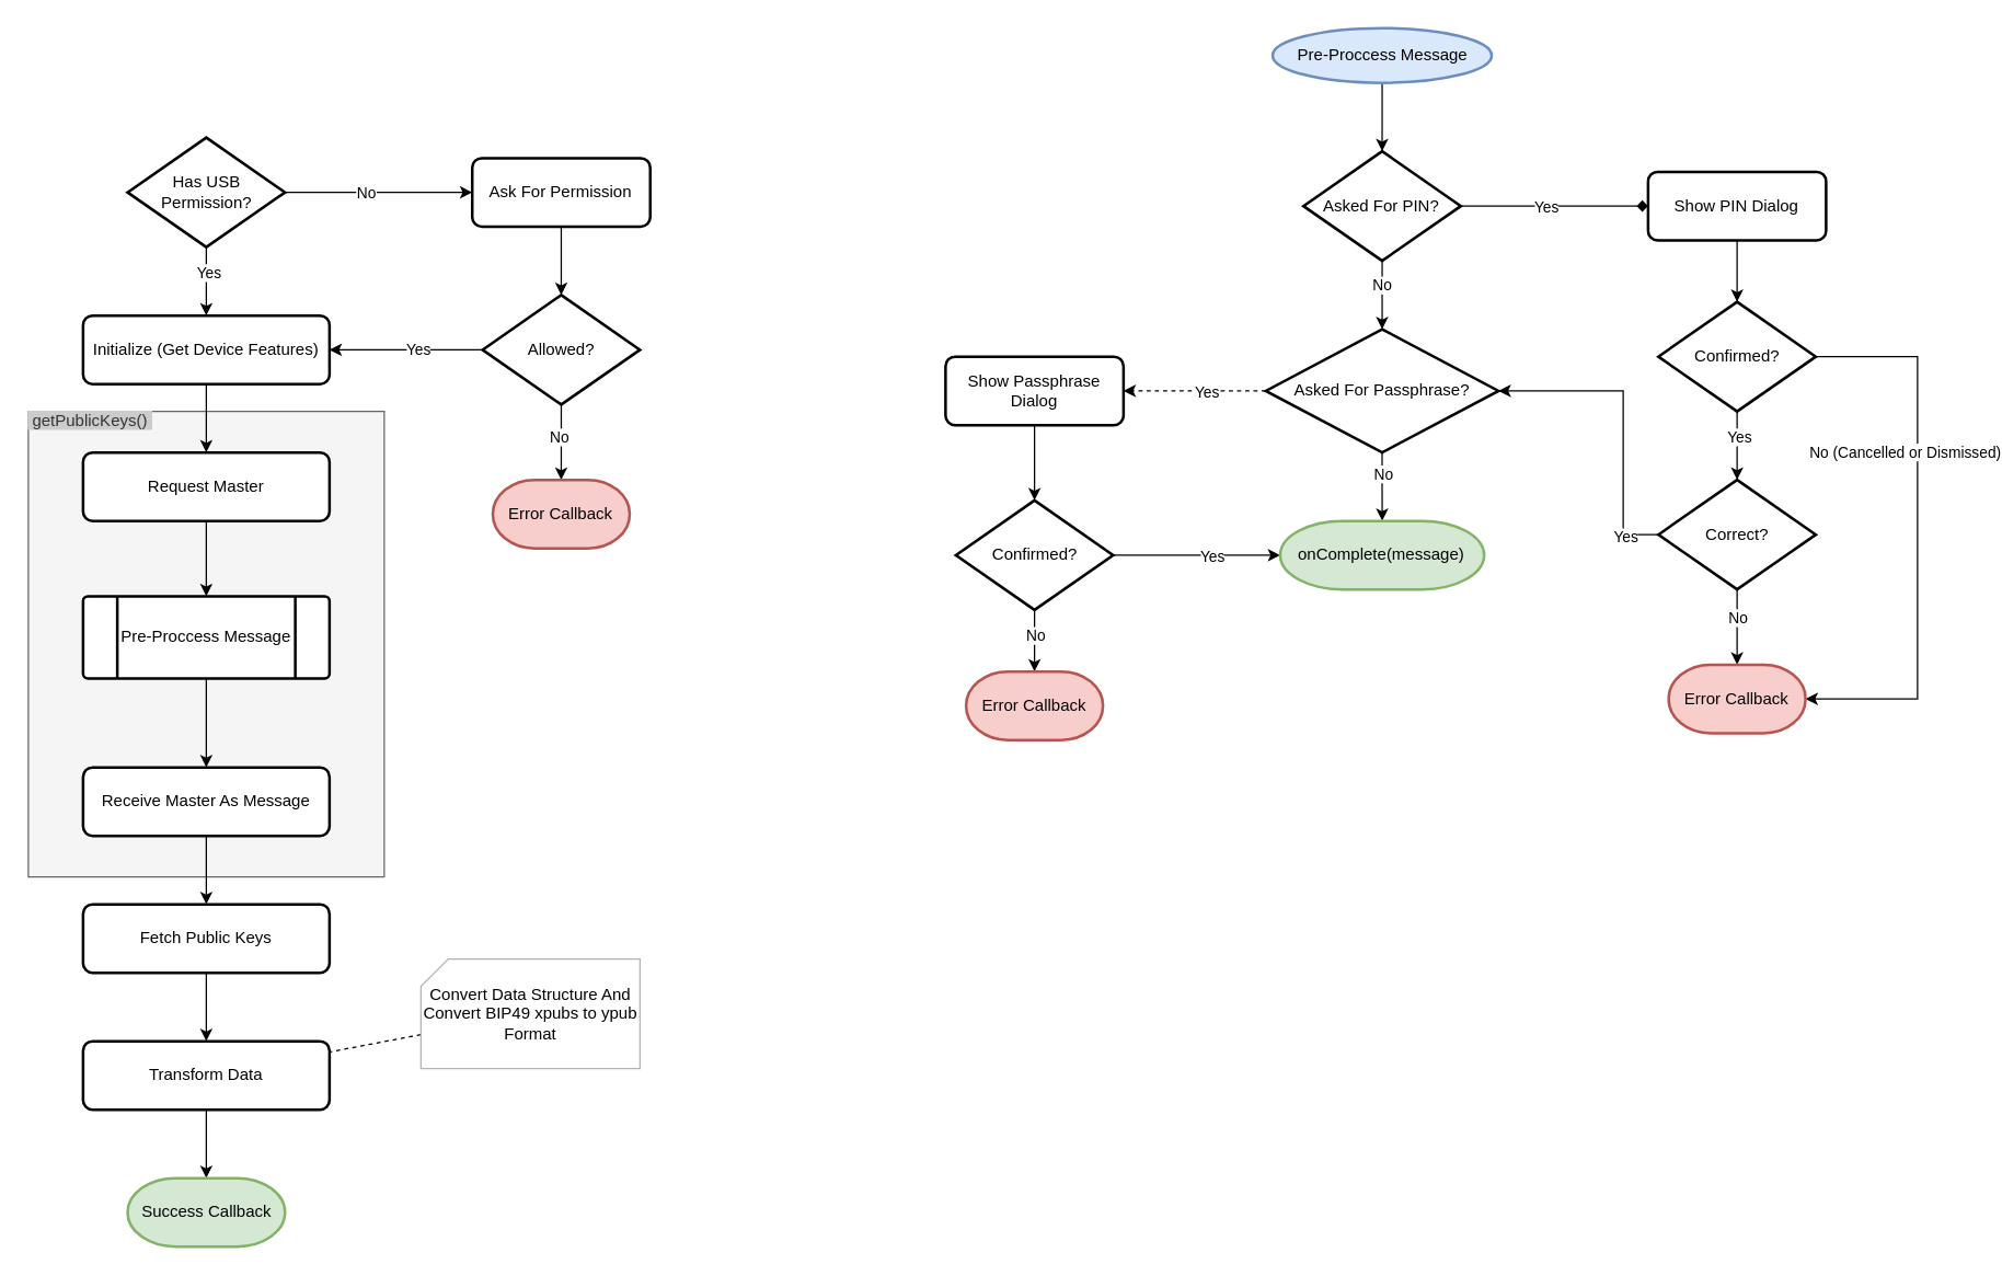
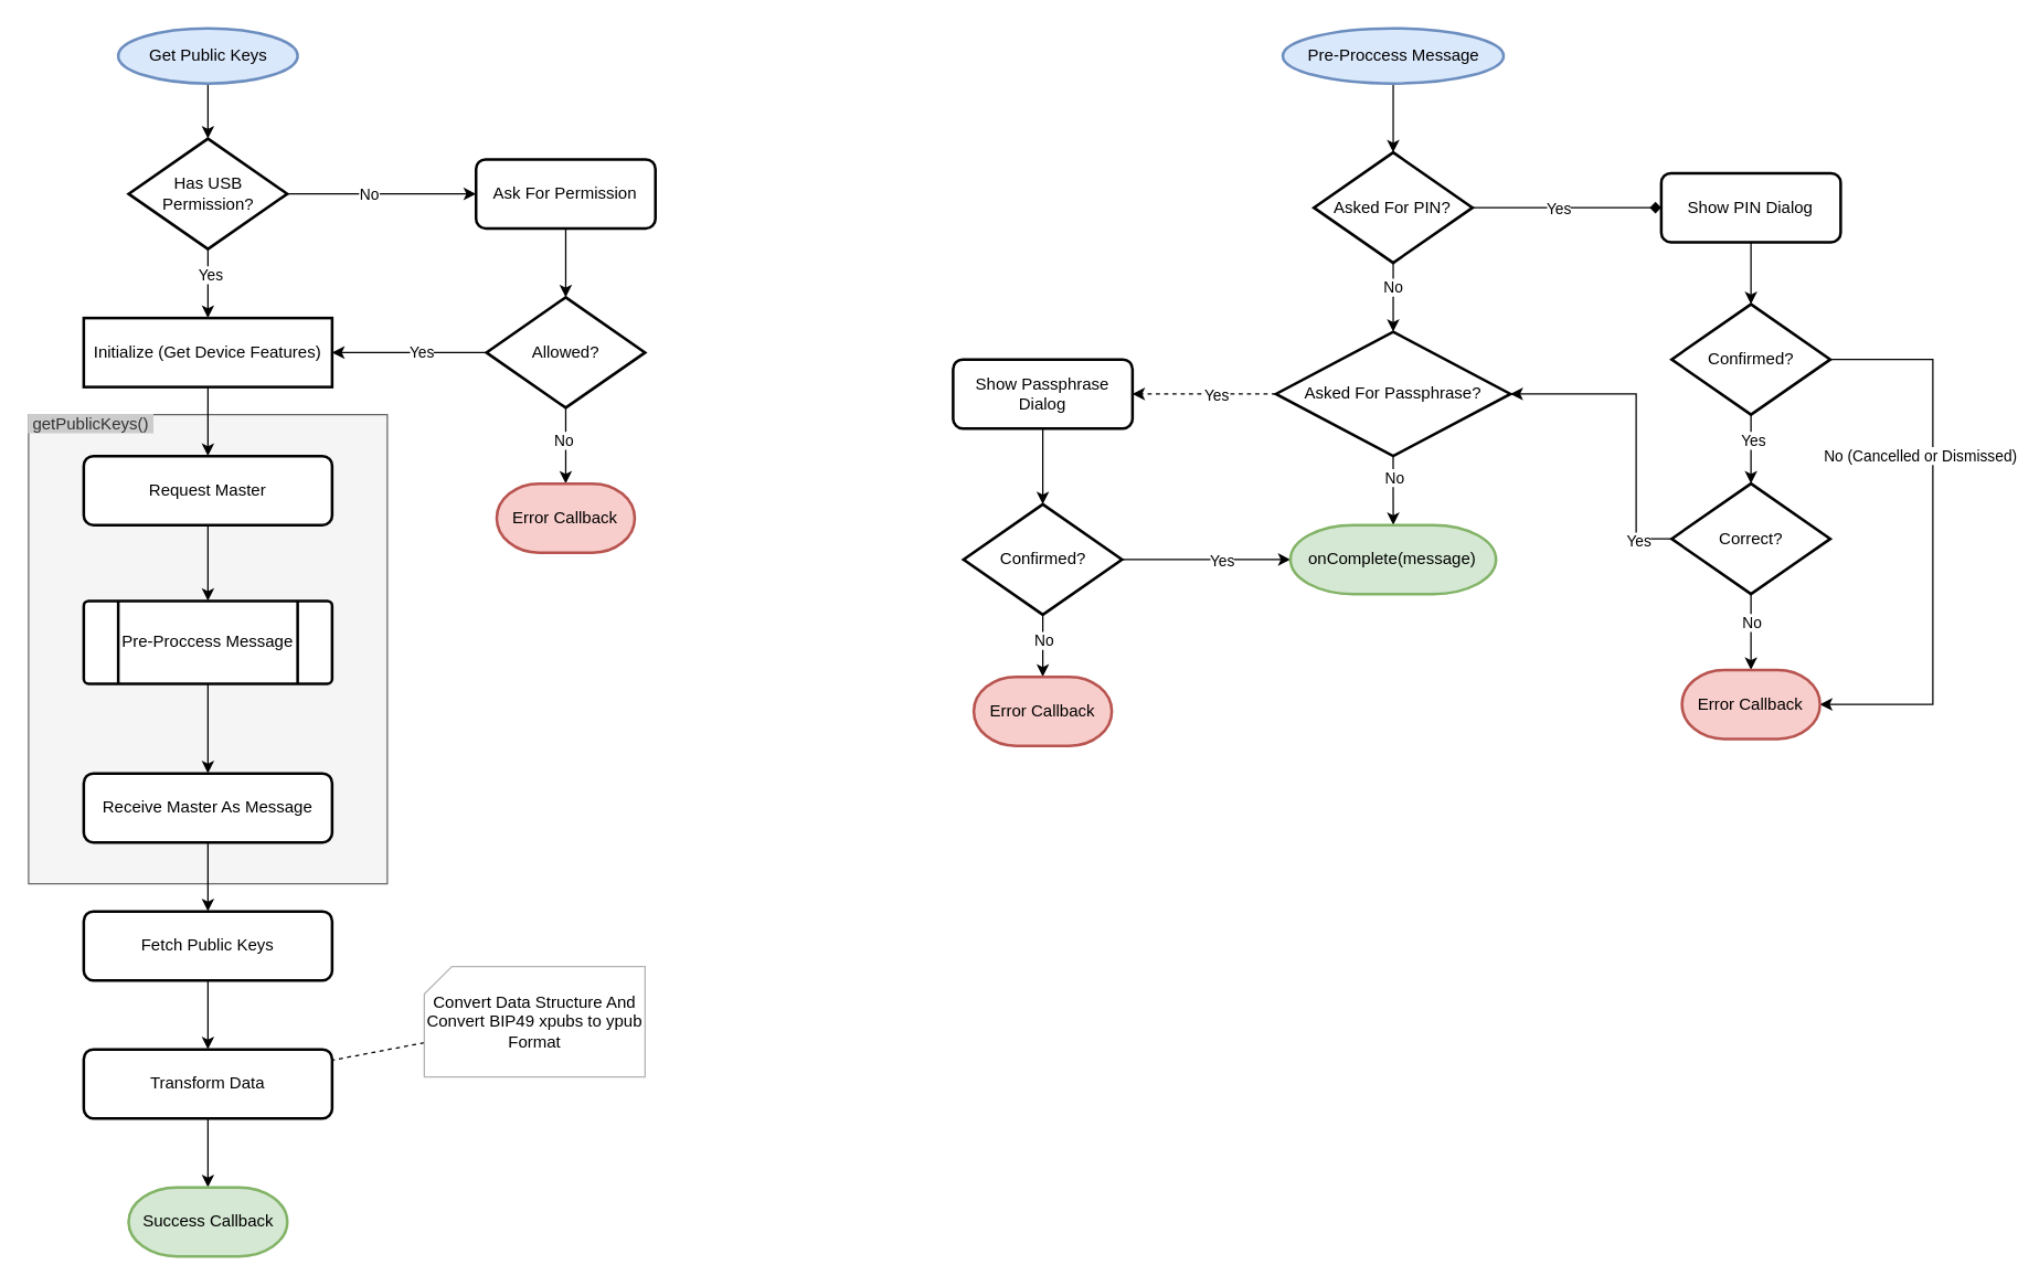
+ <mxCell id="4" value="Get Public Keys" style="strokeWidth=2;shape=mxgraph.flowchart.start_2;html=1;verticalAlign=middle;horizontal=1;labelPosition=center;verticalLabelPosition=middle;align=center;fillColor=#dae8fc;strokeColor=#6c8ebf;" parent="1" vertex="1"><mxGeometry x="85" y="20" width="130" height="40" as="geometry" /></mxCell>
+ <mxCell id="3" style="edgeStyle=orthogonalEdgeStyle;rounded=0;orthogonalLoop=1;jettySize=auto;html=1;" parent="1" source="4" target="9" edge="1"><mxGeometry relative="1" as="geometry" /></mxCell>
- <mxCell id="11" value="Initialize (Get Device Features)" style="rounded=1;whiteSpace=wrap;html=1;absoluteArcSize=1;arcSize=14;strokeWidth=2;" parent="1" vertex="1"><mxGeometry x="60" y="230" width="180" height="50" as="geometry" /></mxCell>
+ <mxCell id="11" value="Initialize (Get Device Features)" style="whiteSpace=wrap;html=1;absoluteArcSize=1;arcSize=14;strokeWidth=2;rounded=0;" parent="1" vertex="1"><mxGeometry x="60" y="230" width="180" height="50" as="geometry" /></mxCell>
